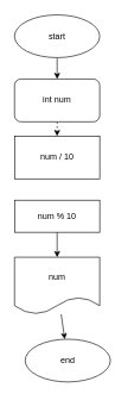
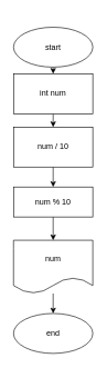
- <mxCell id="3" value="start&lt;br&gt;" style="ellipse;whiteSpace=wrap;html=1;" vertex="1" parent="1"><mxGeometry x="20" y="20" width="120" height="60" as="geometry" /></mxCell>
+ <mxCell id="3" value="start&lt;br&gt;" style="ellipse;whiteSpace=wrap;html=1;" vertex="1" parent="1"><mxGeometry x="20" y="40" width="120" height="60" as="geometry" /></mxCell>
- <mxCell id="5" value="int num" style="whiteSpace=wrap;html=1;rounded=1;" vertex="1" parent="1"><mxGeometry x="20" y="110" width="120" height="60" as="geometry" /></mxCell>
+ <mxCell id="5" value="int num" style="whiteSpace=wrap;html=1;" vertex="1" parent="1"><mxGeometry x="20" y="110" width="120" height="60" as="geometry" /></mxCell>
- <mxCell id="4" style="edgeStyle=none;html=1;dashed=1;" edge="1" parent="1" source="5" target="7"><mxGeometry relative="1" as="geometry" /></mxCell>
+ <mxCell id="4" style="edgeStyle=none;html=1;" edge="1" parent="1" source="5" target="7"><mxGeometry relative="1" as="geometry" /></mxCell>
+ <mxCell id="6" style="edgeStyle=none;html=1;entryX=0.5;entryY=0;entryDx=0;entryDy=0;" edge="1" parent="1" source="7" target="9"><mxGeometry relative="1" as="geometry" /></mxCell>
- <mxCell id="12" value="end" style="ellipse;whiteSpace=wrap;html=1;" vertex="1" parent="1"><mxGeometry x="35" y="475" width="120" height="60" as="geometry" /></mxCell>
+ <mxCell id="12" value="end" style="ellipse;whiteSpace=wrap;html=1;" vertex="1" parent="1"><mxGeometry x="20" y="470" width="120" height="60" as="geometry" /></mxCell>
